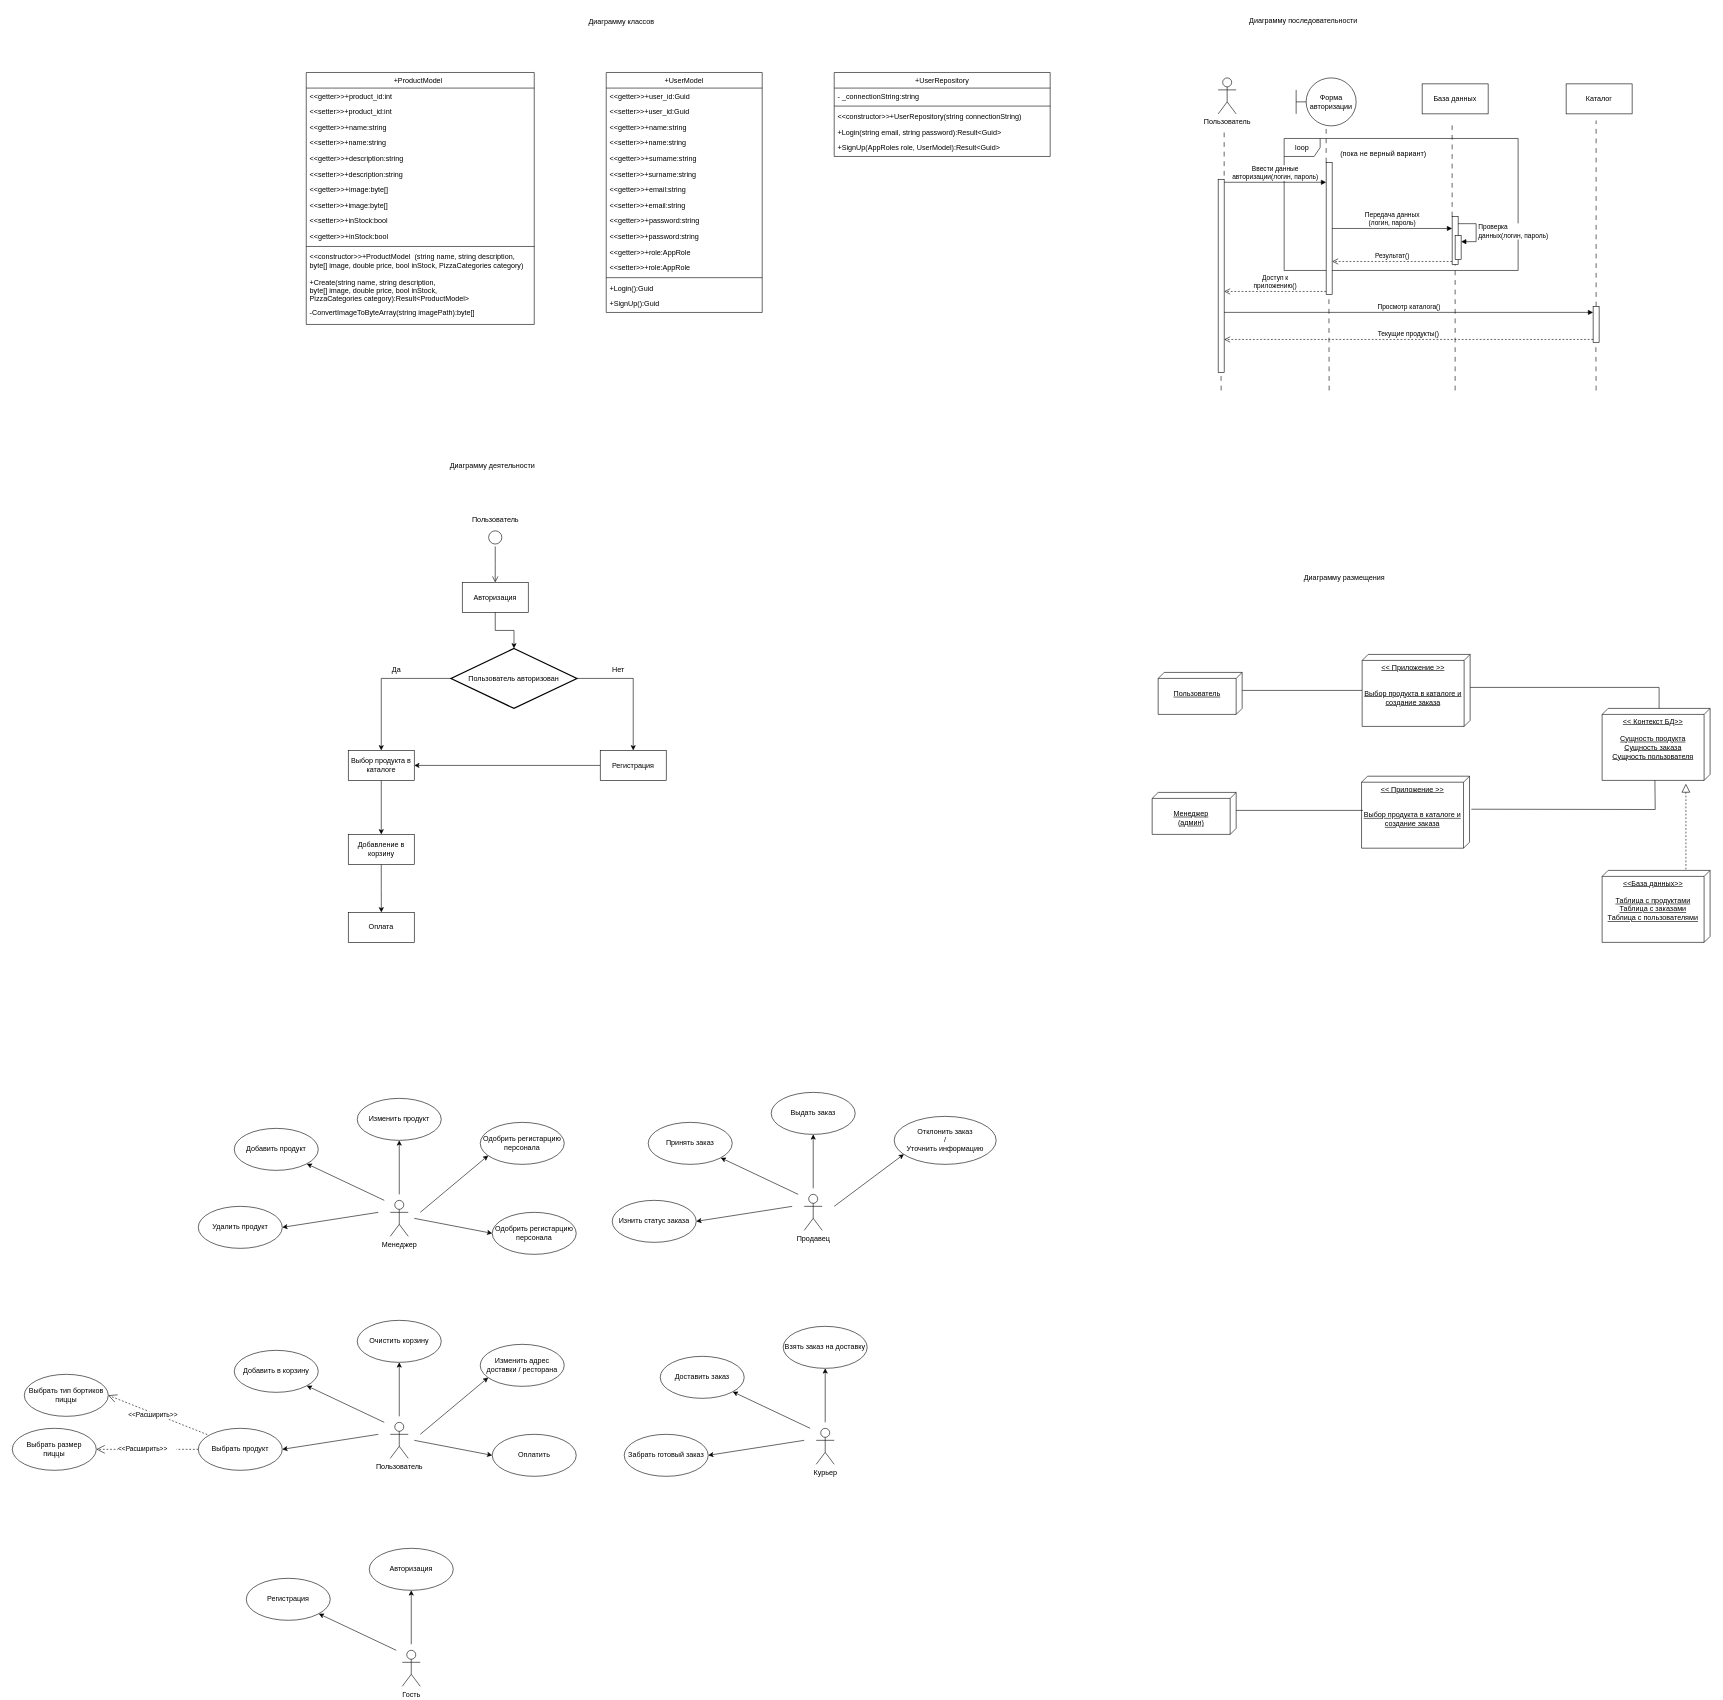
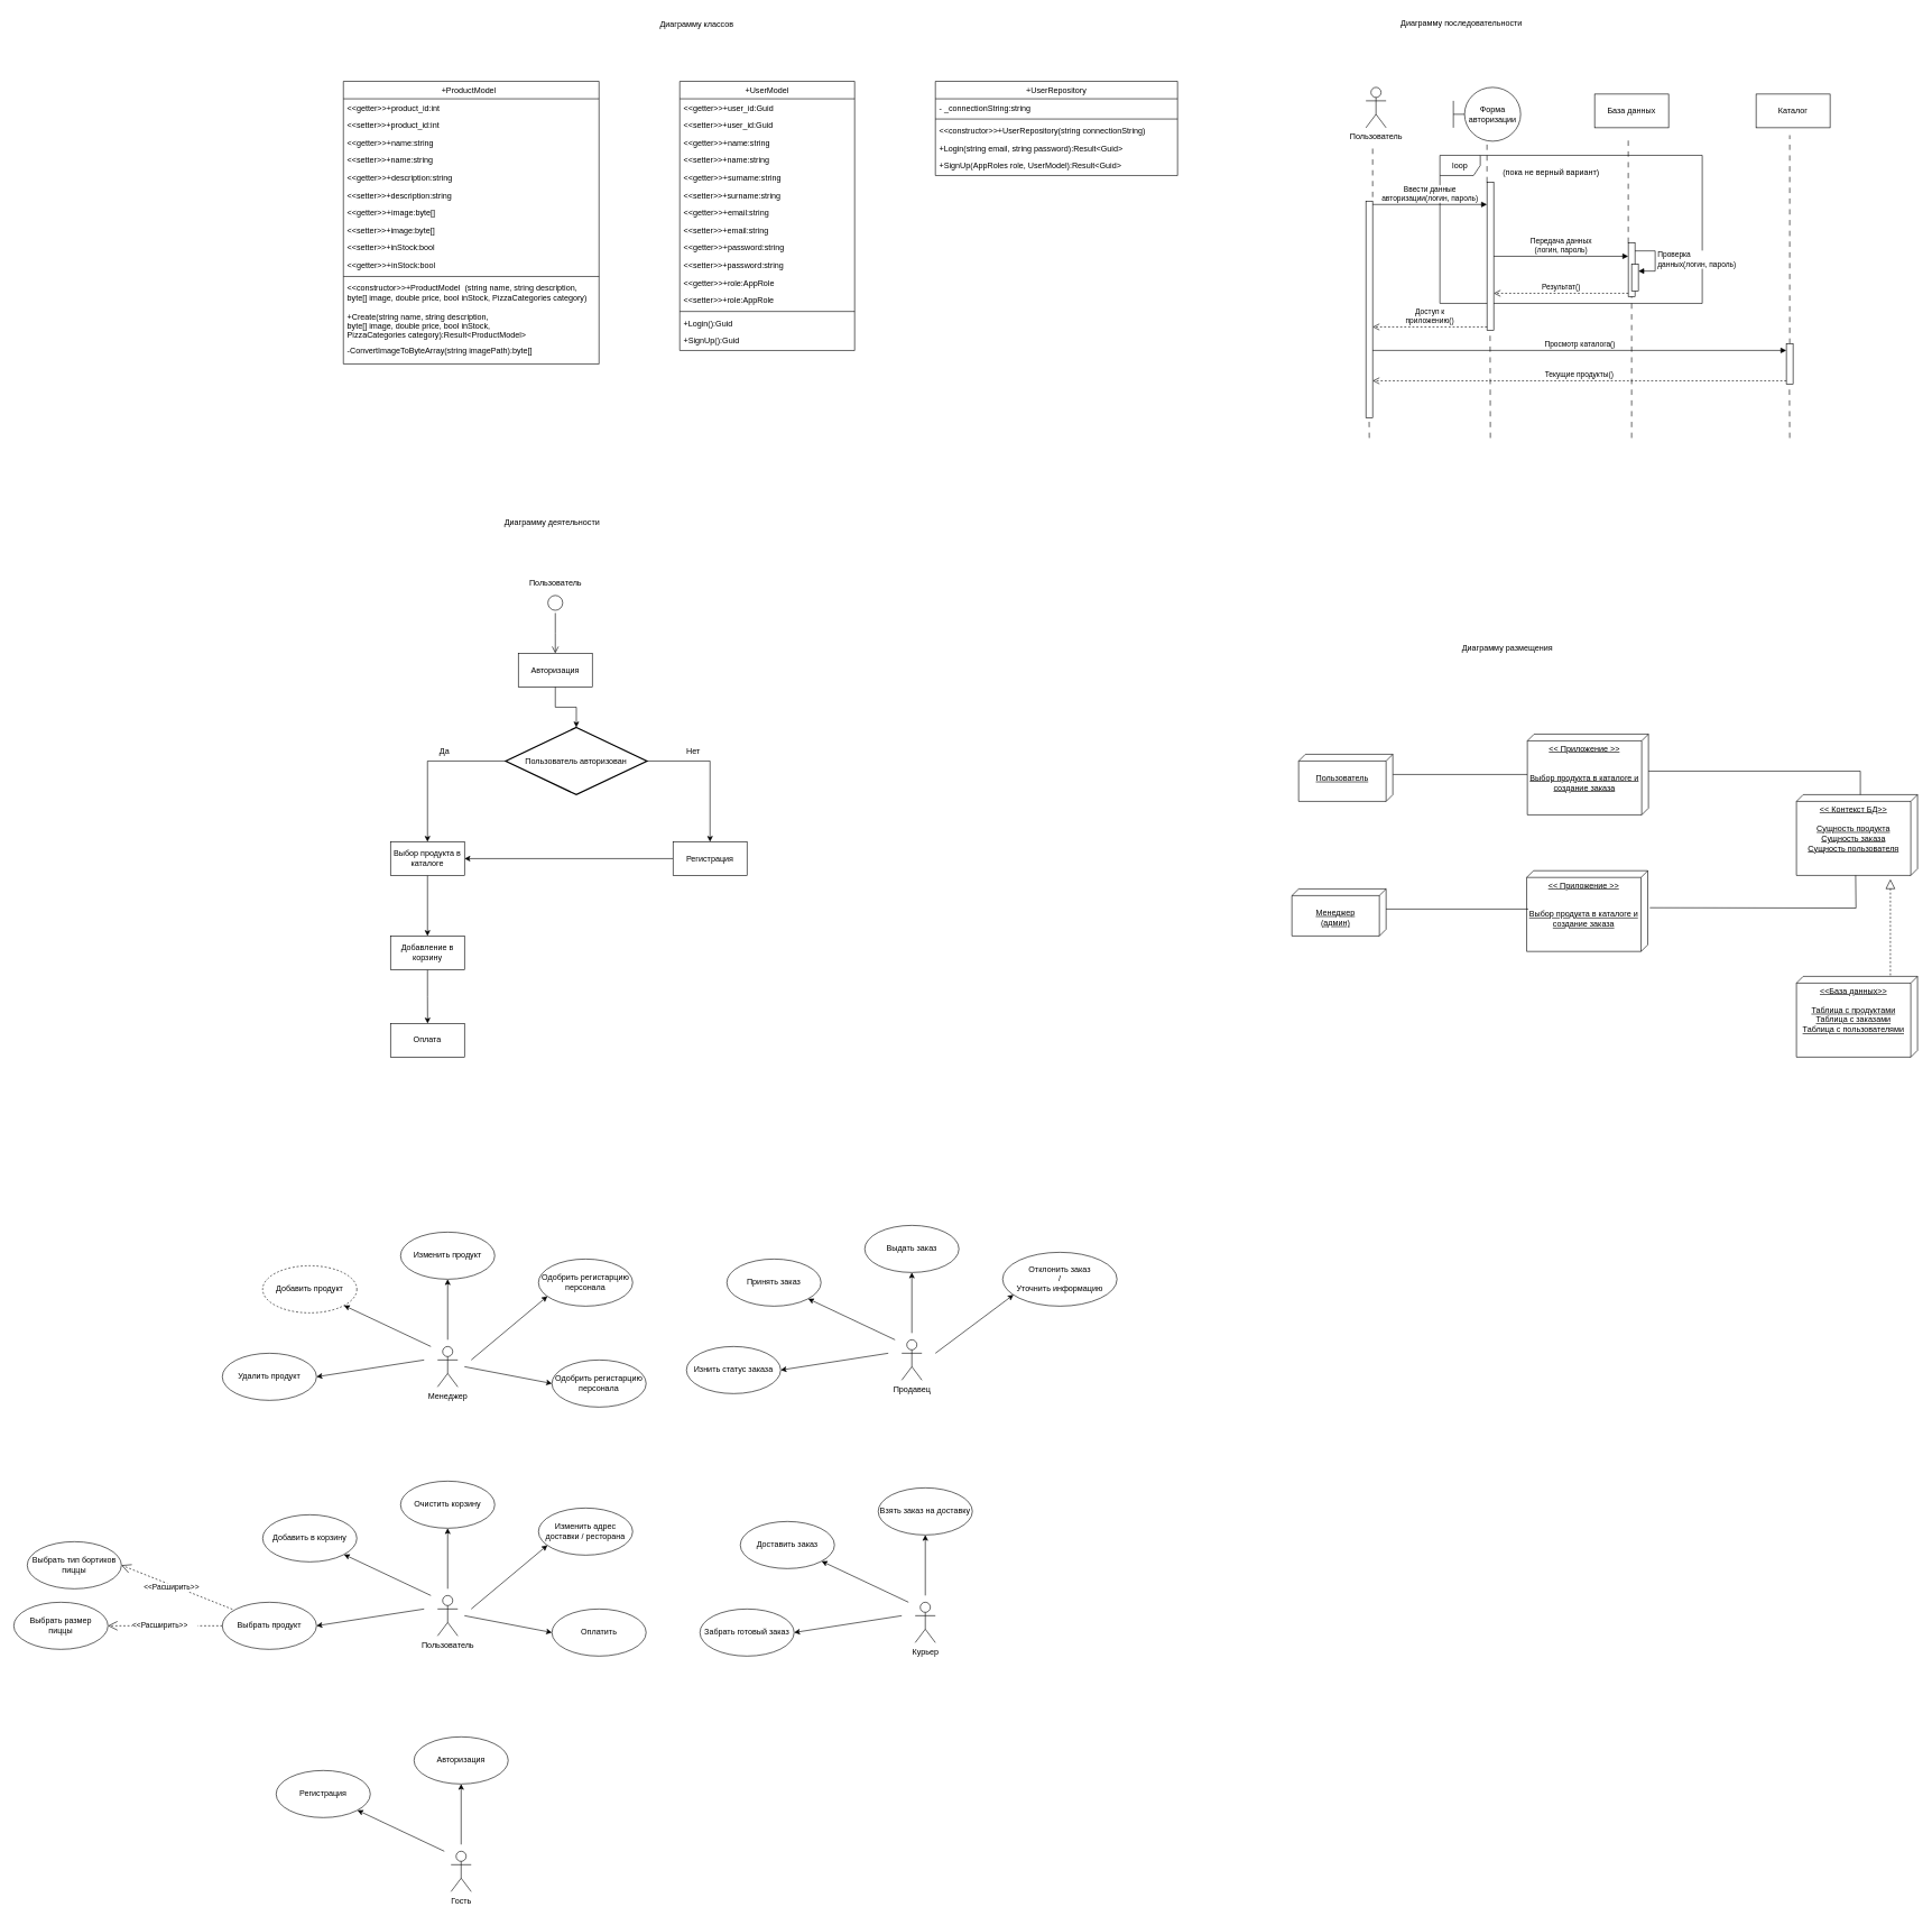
- <mxCell id="60" value="Добавить продукт" style="ellipse;whiteSpace=wrap;html=1;" parent="1" vertex="1"><mxGeometry x="390" y="1880" width="140" height="70" as="geometry" /></mxCell>
+ <mxCell id="60" value="Добавить продукт" style="ellipse;whiteSpace=wrap;html=1;dashed=1;" parent="1" vertex="1"><mxGeometry x="390" y="1880" width="140" height="70" as="geometry" /></mxCell>
